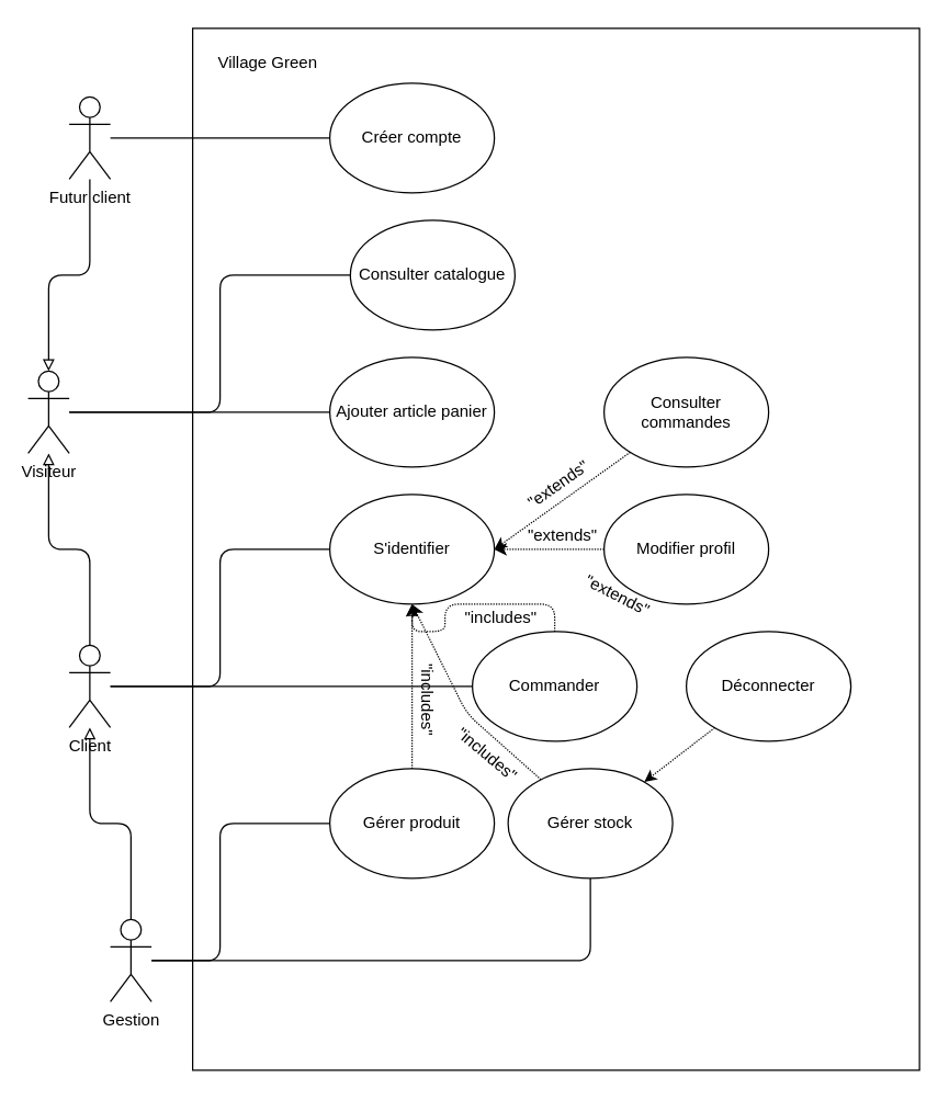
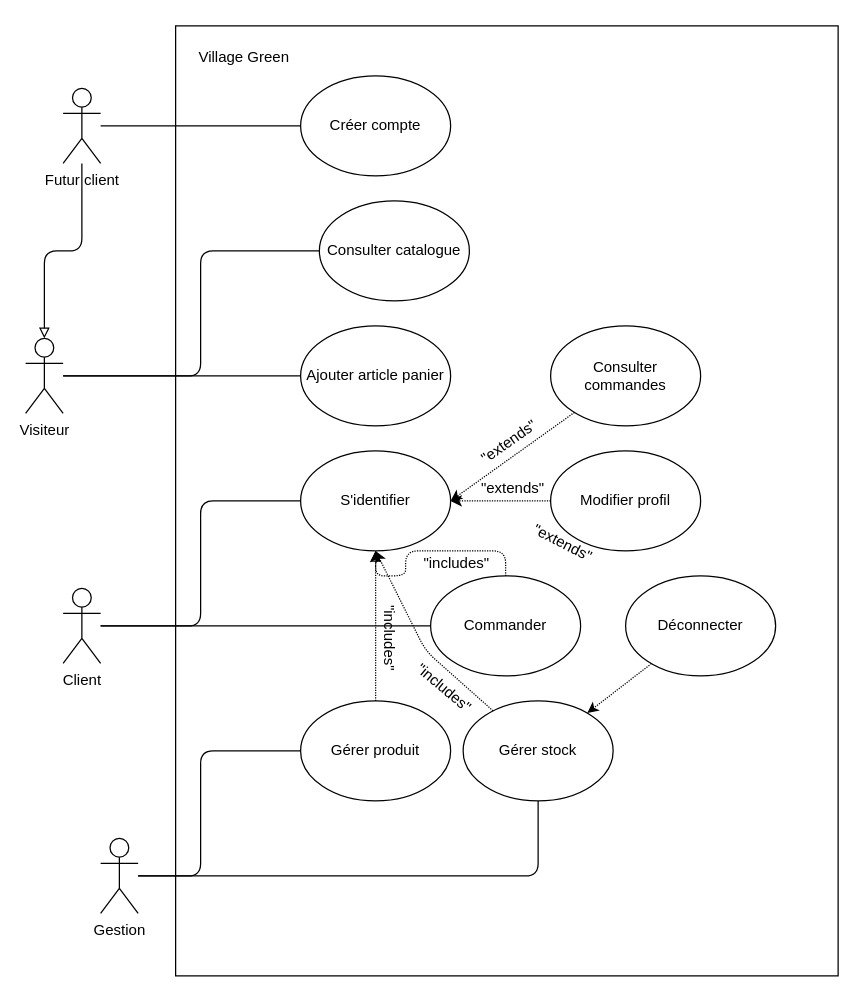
- <mxCell id="12" style="edgeStyle=orthogonalEdgeStyle;sketch=0;orthogonalLoop=1;jettySize=auto;html=1;rounded=1;endArrow=block;endFill=0;" edge="1" parent="1" source="15" target="6"><mxGeometry relative="1" as="geometry"><Array as="points"><mxPoint x="65" y="400" /><mxPoint x="35" y="400" /></Array></mxGeometry></mxCell>
- <mxCell id="31" style="edgeStyle=orthogonalEdgeStyle;rounded=1;sketch=0;orthogonalLoop=1;jettySize=auto;html=1;endArrow=block;endFill=0;strokeColor=default;elbow=vertical;" edge="1" parent="1" source="33" target="15"><mxGeometry relative="1" as="geometry" /></mxCell>
